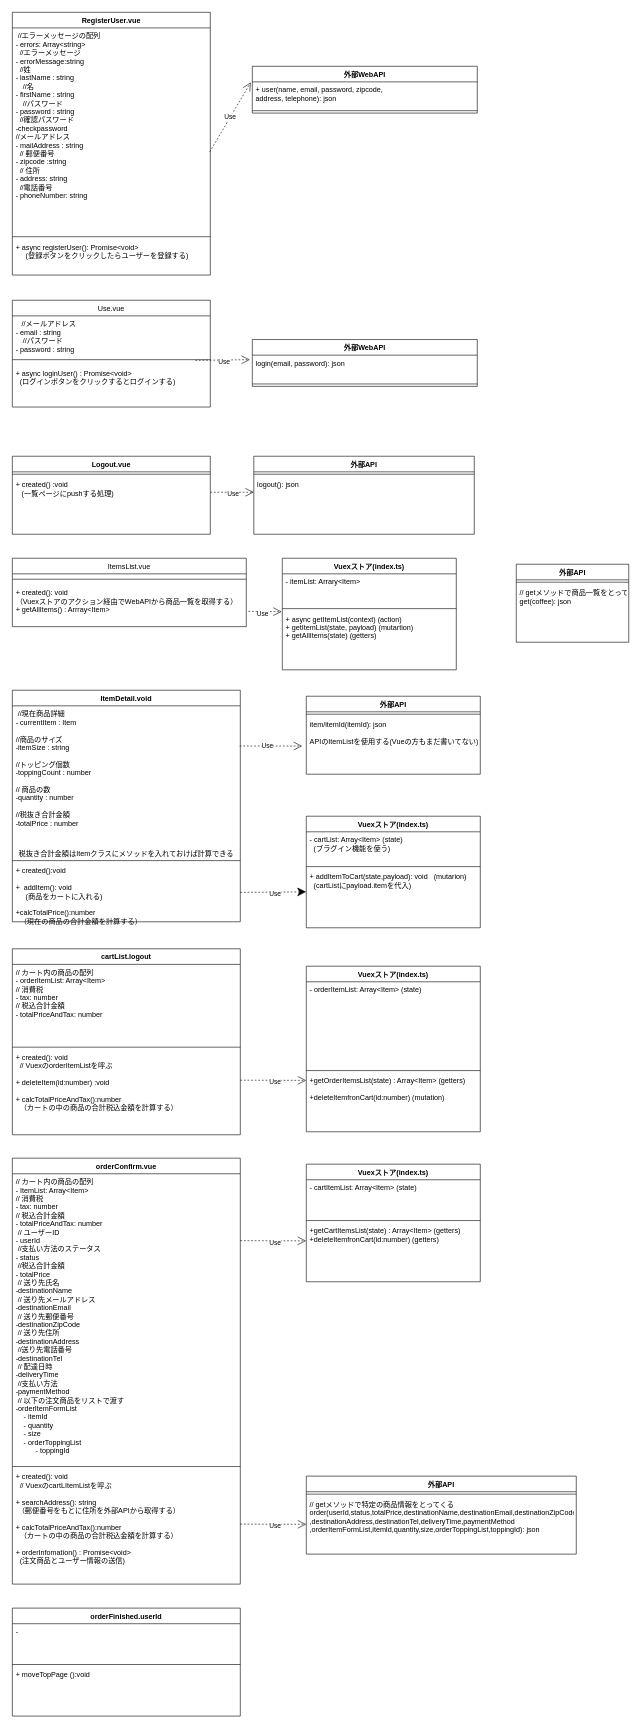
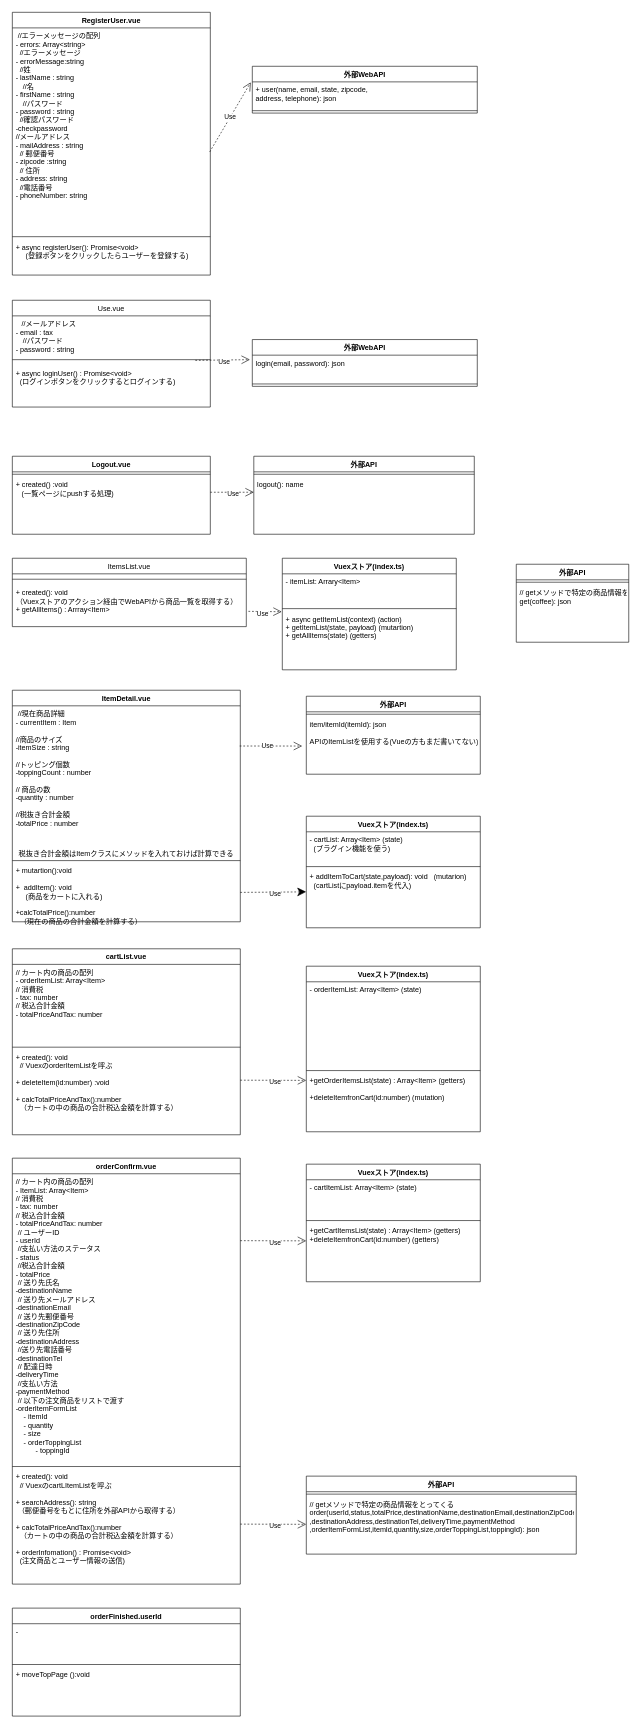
- <mxCell id="7" value="+ user(name, email, password, zipcode,&#10;address, telephone): json" style="text;strokeColor=none;fillColor=none;align=left;verticalAlign=top;spacingLeft=4;spacingRight=4;overflow=hidden;rotatable=0;points=[[0,0.5],[1,0.5]];portConstraint=eastwest;" parent="6" vertex="1"><mxGeometry y="26" width="375" height="44" as="geometry" /></mxCell>
+ <mxCell id="7" value="+ user(name, email, state, zipcode,&#10;address, telephone): json" style="text;strokeColor=none;fillColor=none;align=left;verticalAlign=top;spacingLeft=4;spacingRight=4;overflow=hidden;rotatable=0;points=[[0,0.5],[1,0.5]];portConstraint=eastwest;" parent="6" vertex="1"><mxGeometry y="26" width="375" height="44" as="geometry" /></mxCell>
- <mxCell id="11" value="   //メールアドレス&#10;- email : string&#10;　//パスワード&#10;- password : string" style="text;strokeColor=none;fillColor=none;align=left;verticalAlign=top;spacingLeft=4;spacingRight=4;overflow=hidden;rotatable=0;points=[[0,0.5],[1,0.5]];portConstraint=eastwest;" parent="10" vertex="1"><mxGeometry y="26" width="330" height="64" as="geometry" /></mxCell>
+ <mxCell id="11" value="   //メールアドレス&#10;- email : tax&#10;　//パスワード&#10;- password : string" style="text;strokeColor=none;fillColor=none;align=left;verticalAlign=top;spacingLeft=4;spacingRight=4;overflow=hidden;rotatable=0;points=[[0,0.5],[1,0.5]];portConstraint=eastwest;" parent="10" vertex="1"><mxGeometry y="26" width="330" height="64" as="geometry" /></mxCell>
- <mxCell id="23" value="logout(): json&#10;" style="text;strokeColor=none;fillColor=none;align=left;verticalAlign=top;spacingLeft=4;spacingRight=4;overflow=hidden;rotatable=0;points=[[0,0.5],[1,0.5]];portConstraint=eastwest;" parent="21" vertex="1"><mxGeometry y="34" width="367.5" height="96" as="geometry" /></mxCell>
+ <mxCell id="23" value="logout(): name&#10;" style="text;strokeColor=none;fillColor=none;align=left;verticalAlign=top;spacingLeft=4;spacingRight=4;overflow=hidden;rotatable=0;points=[[0,0.5],[1,0.5]];portConstraint=eastwest;" parent="21" vertex="1"><mxGeometry y="34" width="367.5" height="96" as="geometry" /></mxCell>
- <mxCell id="27" value="// getメソッドで商品一覧をとってくる&#10;get(coffee): json&#10;" style="text;strokeColor=none;fillColor=none;align=left;verticalAlign=top;spacingLeft=4;spacingRight=4;overflow=hidden;rotatable=0;points=[[0,0.5],[1,0.5]];portConstraint=eastwest;" parent="25" vertex="1"><mxGeometry y="34" width="187.5" height="96" as="geometry" /></mxCell>
+ <mxCell id="27" value="// getメソッドで特定の商品情報をとってくる&#10;get(coffee): json&#10;" style="text;strokeColor=none;fillColor=none;align=left;verticalAlign=top;spacingLeft=4;spacingRight=4;overflow=hidden;rotatable=0;points=[[0,0.5],[1,0.5]];portConstraint=eastwest;" parent="25" vertex="1"><mxGeometry y="34" width="187.5" height="96" as="geometry" /></mxCell>
- <mxCell id="33" value="ItemDetail.void" style="swimlane;fontStyle=1;align=center;verticalAlign=top;childLayout=stackLayout;horizontal=1;startSize=26;horizontalStack=0;resizeParent=1;resizeParentMax=0;resizeLast=0;collapsible=1;marginBottom=0;" parent="1" vertex="1"><mxGeometry y="1150" width="380" height="386" as="geometry" x="20" /></mxCell>
+ <mxCell id="33" value="ItemDetail.vue" style="swimlane;fontStyle=1;align=center;verticalAlign=top;childLayout=stackLayout;horizontal=1;startSize=26;horizontalStack=0;resizeParent=1;resizeParentMax=0;resizeLast=0;collapsible=1;marginBottom=0;" parent="1" vertex="1"><mxGeometry y="1150" width="380" height="386" as="geometry" x="20" /></mxCell>
- <mxCell id="36" value="+ created():void&#10;&#10;+  addItem(): void&#10;     (商品をカートに入れる)&#10;&#10;+calcTotalPrice():number&#10;  （現在の商品の合計金額を計算する）&#10;&#10;" style="text;strokeColor=none;fillColor=none;align=left;verticalAlign=top;spacingLeft=4;spacingRight=4;overflow=hidden;rotatable=0;points=[[0,0.5],[1,0.5]];portConstraint=eastwest;" parent="33" vertex="1"><mxGeometry y="288" width="380" height="98" as="geometry" /></mxCell>
+ <mxCell id="36" value="+ mutartion():void&#10;&#10;+  addItem(): void&#10;     (商品をカートに入れる)&#10;&#10;+calcTotalPrice():number&#10;  （現在の商品の合計金額を計算する）&#10;&#10;" style="text;strokeColor=none;fillColor=none;align=left;verticalAlign=top;spacingLeft=4;spacingRight=4;overflow=hidden;rotatable=0;points=[[0,0.5],[1,0.5]];portConstraint=eastwest;" parent="33" vertex="1"><mxGeometry y="288" width="380" height="98" as="geometry" /></mxCell>
- <mxCell id="43" value="cartList.logout" style="swimlane;fontStyle=1;align=center;verticalAlign=top;childLayout=stackLayout;horizontal=1;startSize=26;horizontalStack=0;resizeParent=1;resizeParentMax=0;resizeLast=0;collapsible=1;marginBottom=0;" parent="1" vertex="1"><mxGeometry y="1581" width="380" height="310" as="geometry" x="20" /></mxCell>
+ <mxCell id="43" value="cartList.vue" style="swimlane;fontStyle=1;align=center;verticalAlign=top;childLayout=stackLayout;horizontal=1;startSize=26;horizontalStack=0;resizeParent=1;resizeParentMax=0;resizeLast=0;collapsible=1;marginBottom=0;" parent="1" vertex="1"><mxGeometry y="1581" width="380" height="310" as="geometry" x="20" /></mxCell>
